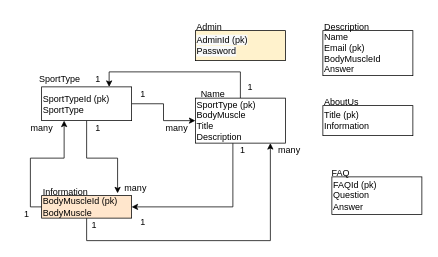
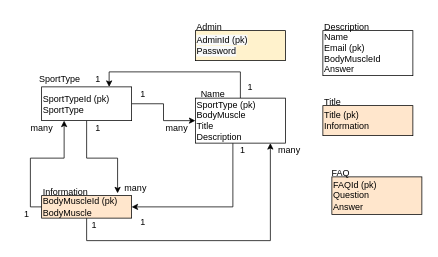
- <mxCell id="13" value="AboutUs" style="text;html=1;align=left;verticalAlign=middle;resizable=0;points=[];autosize=1;strokeColor=none;fillColor=none;" vertex="1" parent="1"><mxGeometry x="430" y="120" width="70" height="30" as="geometry" /></mxCell>
+ <mxCell id="13" value="Title" style="text;html=1;align=left;verticalAlign=middle;resizable=0;points=[];autosize=1;strokeColor=none;fillColor=none;" vertex="1" parent="1"><mxGeometry x="430" y="120" width="70" height="30" as="geometry" /></mxCell>
- <mxCell id="12" value="Title (pk)&lt;br&gt;Information" style="rounded=0;whiteSpace=wrap;html=1;align=left;" vertex="1" parent="1"><mxGeometry x="430" y="140" width="120" height="40" as="geometry" /></mxCell>
+ <mxCell id="12" value="Title (pk)&lt;br&gt;Information" style="rounded=0;whiteSpace=wrap;html=1;align=left;fillColor=#ffe6cc;" vertex="1" parent="1"><mxGeometry x="430" y="140" width="120" height="40" as="geometry" /></mxCell>
- <mxCell id="8" value="FAQId (pk)&lt;br&gt;Question&lt;br&gt;Answer" style="rounded=0;whiteSpace=wrap;html=1;align=left;" vertex="1" parent="1"><mxGeometry x="442" y="235" width="120" height="50" as="geometry" /></mxCell>
+ <mxCell id="8" value="FAQId (pk)&lt;br&gt;Question&lt;br&gt;Answer" style="rounded=0;whiteSpace=wrap;html=1;align=left;fillColor=#ffe6cc;" vertex="1" parent="1"><mxGeometry x="442" y="235" width="120" height="50" as="geometry" /></mxCell>
